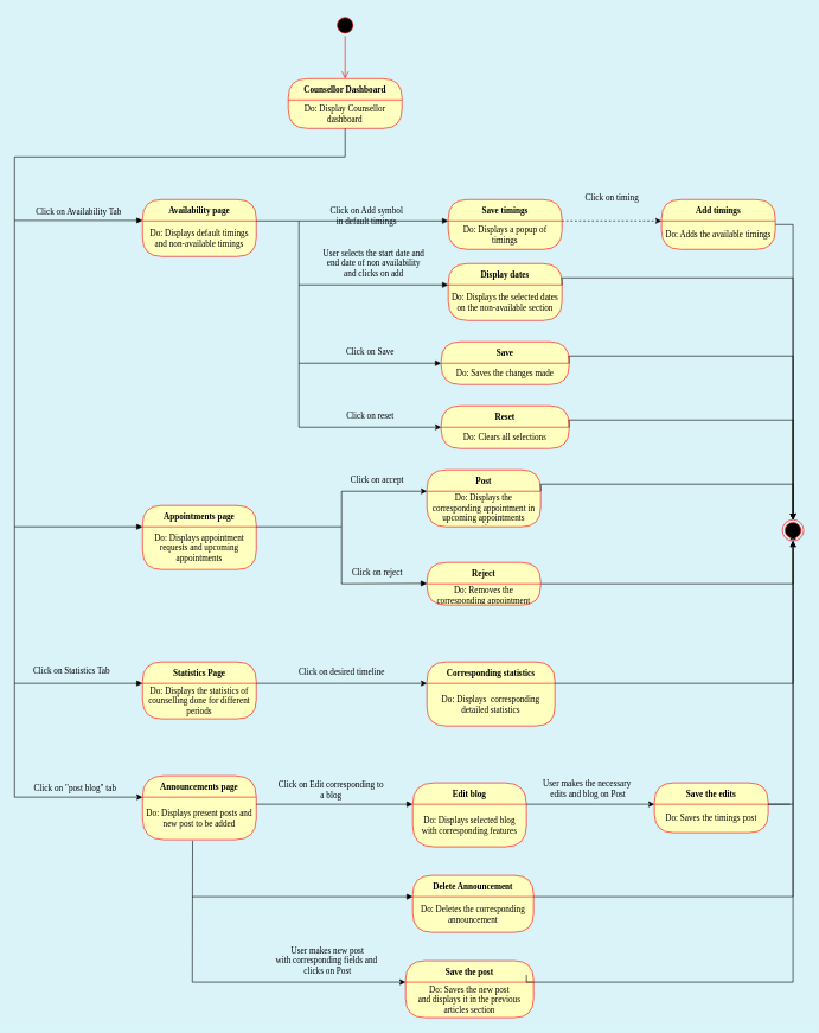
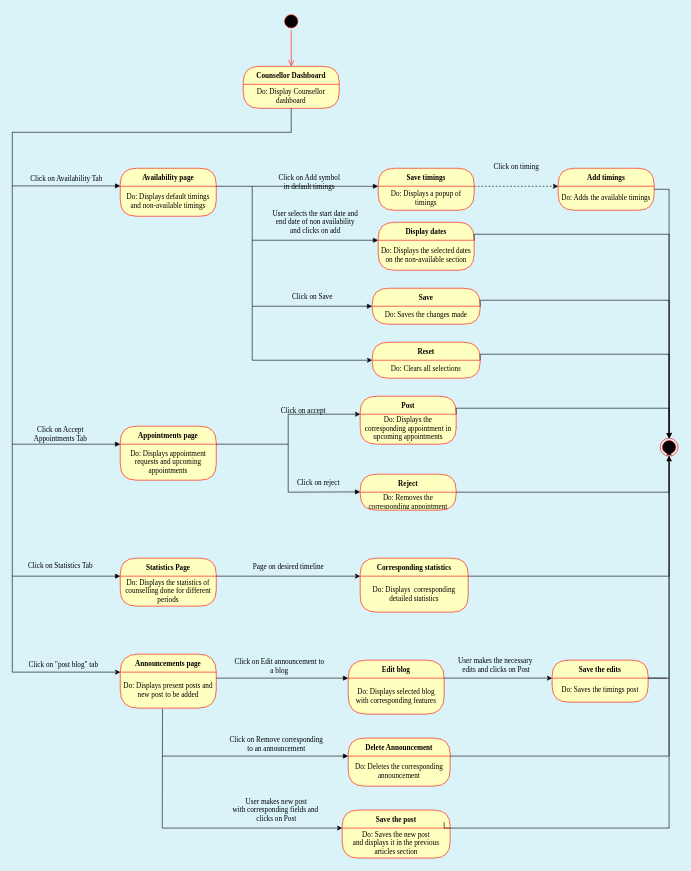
- <mxCell id="28" value="Click on reset" style="text;html=1;align=center;verticalAlign=middle;resizable=0;points=[];autosize=1;strokeColor=none;fillColor=none;fontFamily=Poppins;fontSource=https%3A%2F%2Ffonts.googleapis.com%2Fcss%3Ffamily%3DPoppins;" vertex="1" parent="1"><mxGeometry x="470" y="570" width="100" height="30" as="geometry" /></mxCell>
- <mxCell id="38" value="Click on accept" style="text;html=1;align=center;verticalAlign=middle;resizable=0;points=[];autosize=1;strokeColor=none;fillColor=none;fontFamily=Poppins;fontSource=https%3A%2F%2Ffonts.googleapis.com%2Fcss%3Ffamily%3DPoppins;" vertex="1" parent="1"><mxGeometry x="470" y="660" width="120" height="30" as="geometry" /></mxCell>
+ <mxCell id="38" value="Click on accept" style="text;html=1;align=center;verticalAlign=middle;resizable=0;points=[];autosize=1;strokeColor=none;fillColor=none;fontFamily=Poppins;fontSource=https%3A%2F%2Ffonts.googleapis.com%2Fcss%3Ffamily%3DPoppins;" vertex="1" parent="1"><mxGeometry x="445" y="670" width="120" height="30" as="geometry" /></mxCell>
+ <mxCell id="68" value="Click on Accept &lt;br&gt;Appointments Tab" style="text;html=1;align=center;verticalAlign=middle;resizable=0;points=[];autosize=1;strokeColor=none;fillColor=none;fontFamily=Poppins;fontSource=https%3A%2F%2Ffonts.googleapis.com%2Fcss%3Ffamily%3DPoppins;" vertex="1" parent="1"><mxGeometry x="35" y="703" width="130" height="40" as="geometry" /></mxCell>
- <mxCell id="45" value="Click on desired timeline" style="text;html=1;align=center;verticalAlign=middle;resizable=0;points=[];autosize=1;strokeColor=none;fillColor=none;fontFamily=Poppins;fontSource=https%3A%2F%2Ffonts.googleapis.com%2Fcss%3Ffamily%3DPoppins;" vertex="1" parent="1"><mxGeometry x="395" y="930" width="170" height="30" as="geometry" /></mxCell>
+ <mxCell id="45" value="Page on desired timeline" style="text;html=1;align=center;verticalAlign=middle;resizable=0;points=[];autosize=1;strokeColor=none;fillColor=none;fontFamily=Poppins;fontSource=https%3A%2F%2Ffonts.googleapis.com%2Fcss%3Ffamily%3DPoppins;" vertex="1" parent="1"><mxGeometry x="395" y="930" width="170" height="30" as="geometry" /></mxCell>
- <mxCell id="56" value="User makes the necessary&lt;br&gt;&amp;nbsp;edits and blog on Post" style="text;html=1;align=center;verticalAlign=middle;resizable=0;points=[];autosize=1;strokeColor=none;fillColor=none;fontFamily=Poppins;fontSource=https%3A%2F%2Ffonts.googleapis.com%2Fcss%3Ffamily%3DPoppins;" vertex="1" parent="1"><mxGeometry x="735" y="1088" width="180" height="40" as="geometry" /></mxCell>
+ <mxCell id="56" value="User makes the necessary&lt;br&gt;&amp;nbsp;edits and clicks on Post" style="text;html=1;align=center;verticalAlign=middle;resizable=0;points=[];autosize=1;strokeColor=none;fillColor=none;fontFamily=Poppins;fontSource=https%3A%2F%2Ffonts.googleapis.com%2Fcss%3Ffamily%3DPoppins;" vertex="1" parent="1"><mxGeometry x="735" y="1088" width="180" height="40" as="geometry" /></mxCell>
- <mxCell id="62" value="Click on Edit corresponding to&lt;br&gt;a blog" style="text;html=1;align=center;verticalAlign=middle;resizable=0;points=[];autosize=1;strokeColor=none;fillColor=none;fontFamily=Poppins;fontSource=https%3A%2F%2Ffonts.googleapis.com%2Fcss%3Ffamily%3DPoppins;" vertex="1" parent="1"><mxGeometry x="365" y="1090" width="200" height="40" as="geometry" /></mxCell>
+ <mxCell id="62" value="Click on Edit announcement to&lt;br&gt;a blog" style="text;html=1;align=center;verticalAlign=middle;resizable=0;points=[];autosize=1;strokeColor=none;fillColor=none;fontFamily=Poppins;fontSource=https%3A%2F%2Ffonts.googleapis.com%2Fcss%3Ffamily%3DPoppins;" vertex="1" parent="1"><mxGeometry x="365" y="1090" width="200" height="40" as="geometry" /></mxCell>
+ <mxCell id="61" value="Click on Remove corresponding&lt;br&gt;to an announcement" style="text;html=1;align=center;verticalAlign=middle;resizable=0;points=[];autosize=1;strokeColor=none;fillColor=none;fontFamily=Poppins;fontSource=https%3A%2F%2Ffonts.googleapis.com%2Fcss%3Ffamily%3DPoppins;" vertex="1" parent="1"><mxGeometry x="355" y="1220" width="210" height="40" as="geometry" /></mxCell>
